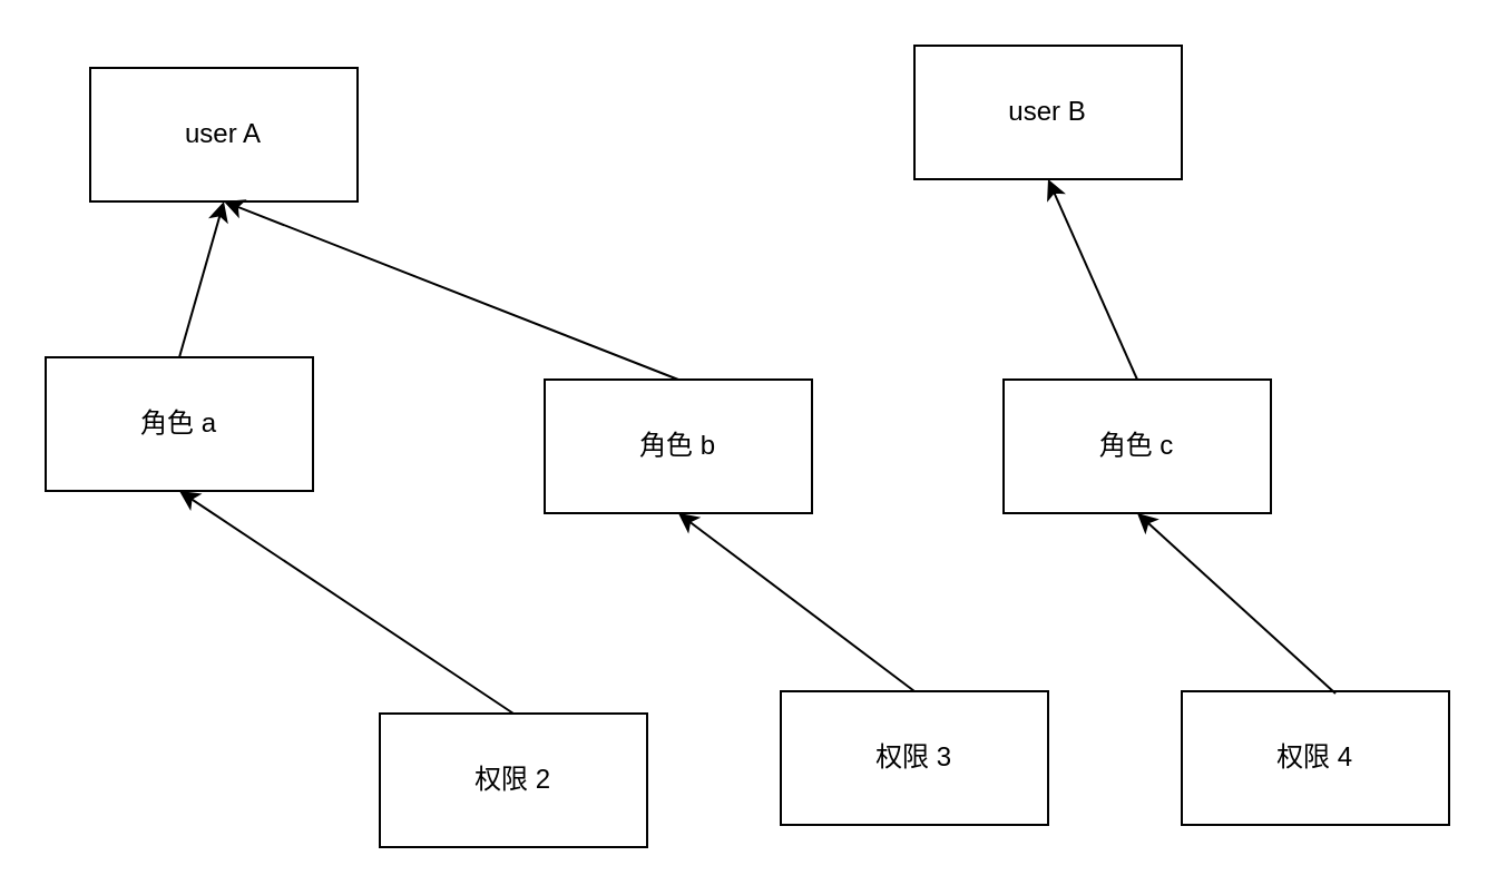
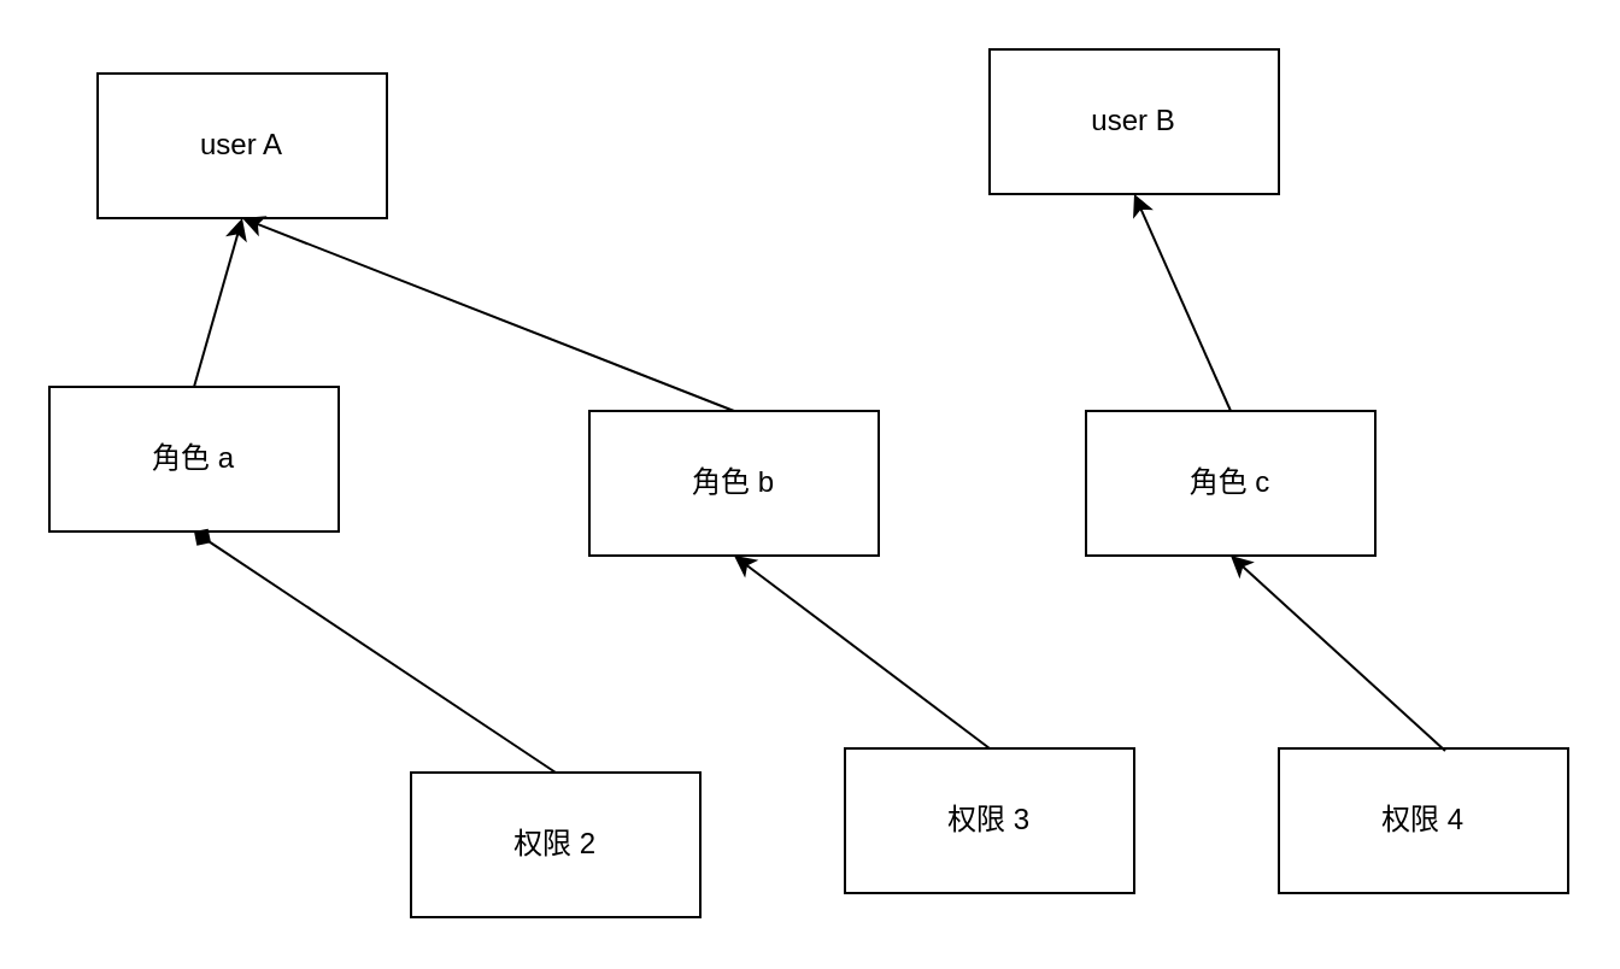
- <mxCell id="10" value="" style="endArrow=classic;html=1;entryX=0.5;entryY=1;entryDx=0;entryDy=0;exitX=0.5;exitY=0;exitDx=0;exitDy=0;" edge="1" parent="1" source="7" target="4"><mxGeometry width="50" height="50" relative="1" as="geometry"><mxPoint x="30" y="310" as="sourcePoint" /><mxPoint x="77.04" y="236" as="targetPoint" /><Array as="points" /></mxGeometry></mxCell>
+ <mxCell id="10" value="" style="endArrow=diamond;html=1;entryX=0.5;entryY=1;entryDx=0;entryDy=0;exitX=0.5;exitY=0;exitDx=0;exitDy=0;" edge="1" parent="1" source="7" target="4"><mxGeometry width="50" height="50" relative="1" as="geometry"><mxPoint x="30" y="310" as="sourcePoint" /><mxPoint x="77.04" y="236" as="targetPoint" /><Array as="points" /></mxGeometry></mxCell>
